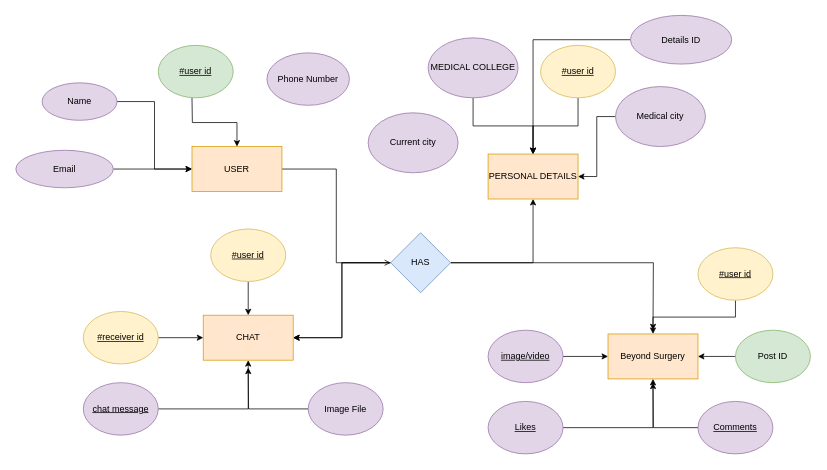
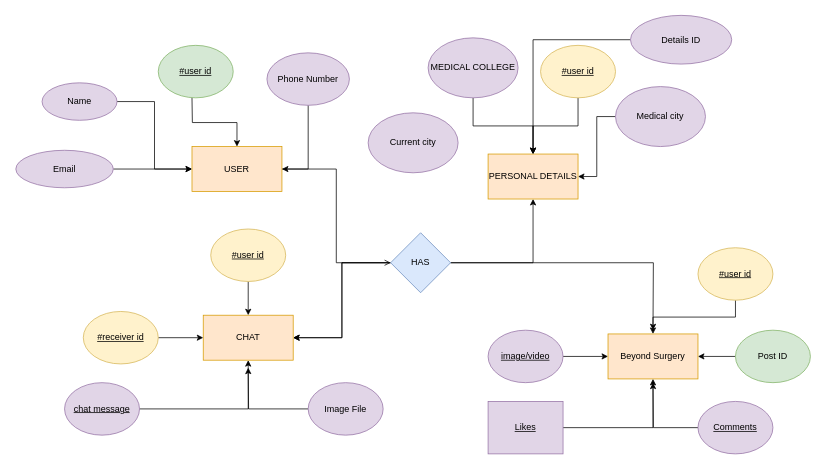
+ <mxCell id="10" style="edgeStyle=orthogonalEdgeStyle;rounded=0;orthogonalLoop=1;jettySize=auto;html=1;entryX=1;entryY=0.5;entryDx=0;entryDy=0;" parent="1" source="11" target="3" edge="1"><mxGeometry relative="1" as="geometry" /></mxCell>
- <mxCell id="31" value="&lt;u&gt;chat message&lt;/u&gt;" style="ellipse;whiteSpace=wrap;html=1;fillColor=#e1d5e7;strokeColor=#9673a6;" vertex="1" parent="1"><mxGeometry x="110" y="510" width="100" height="70" as="geometry" /></mxCell>
+ <mxCell id="31" value="&lt;u&gt;chat message&lt;/u&gt;" style="ellipse;whiteSpace=wrap;html=1;fillColor=#e1d5e7;strokeColor=#9673a6;" vertex="1" parent="1"><mxGeometry x="85" y="510" width="100" height="70" as="geometry" /></mxCell>
- <mxCell id="40" value="&lt;u&gt;Likes&lt;/u&gt;" style="ellipse;whiteSpace=wrap;html=1;fillColor=#e1d5e7;strokeColor=#9673a6;" vertex="1" parent="1"><mxGeometry x="650" y="535" width="100" height="70" as="geometry" /></mxCell>
+ <mxCell id="40" value="&lt;u&gt;Likes&lt;/u&gt;" style="whiteSpace=wrap;html=1;fillColor=#e1d5e7;strokeColor=#9673a6;rounded=0;" vertex="1" parent="1"><mxGeometry x="650" y="535" width="100" height="70" as="geometry" /></mxCell>
